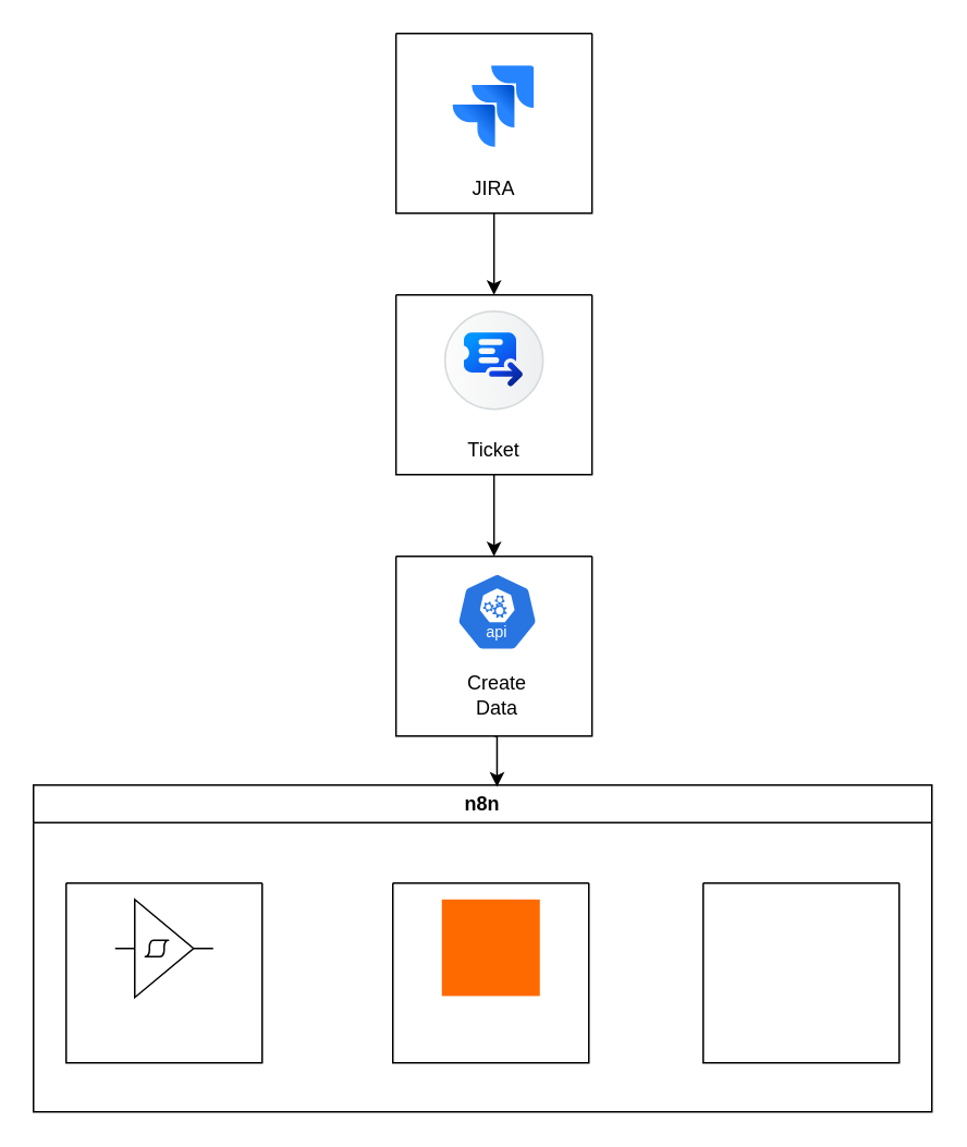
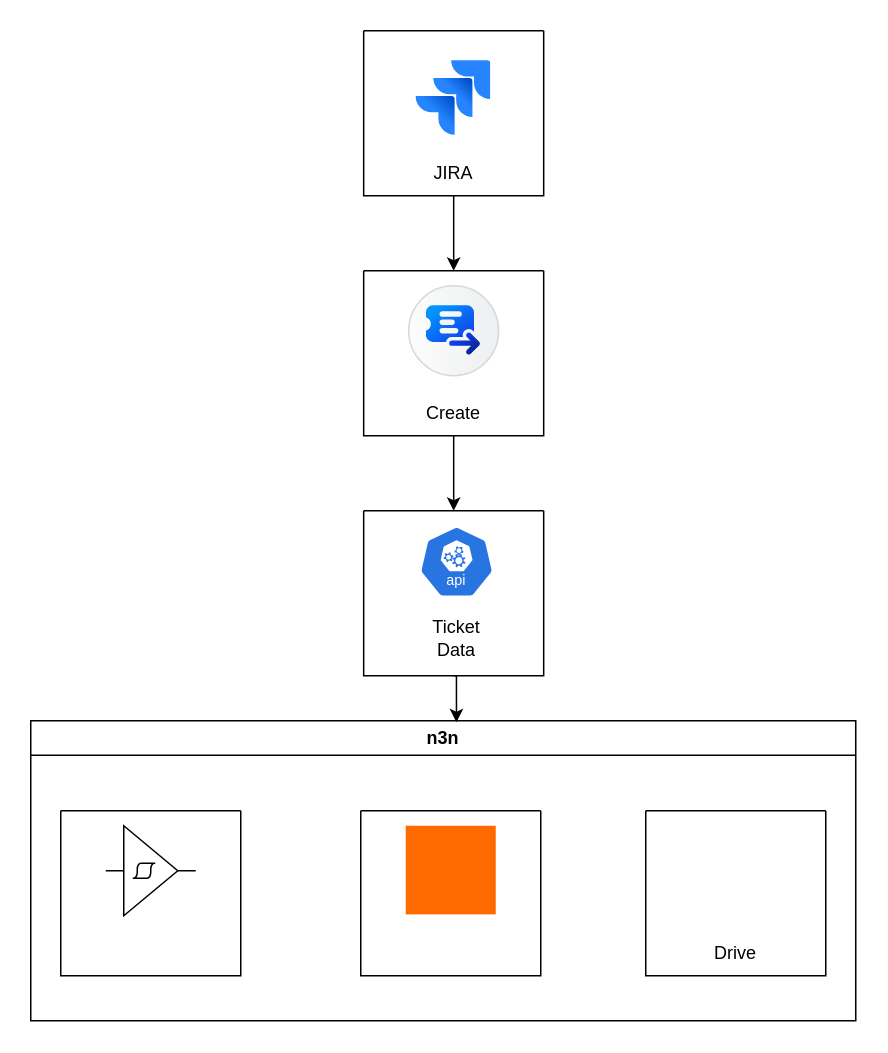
- <mxCell id="7" value="Ticket" style="text;html=1;align=center;verticalAlign=middle;whiteSpace=wrap;rounded=0;" vertex="1" parent="6"><mxGeometry x="30" y="80" width="60" height="30" as="geometry" /></mxCell>
+ <mxCell id="7" value="Create" style="text;html=1;align=center;verticalAlign=middle;whiteSpace=wrap;rounded=0;" vertex="1" parent="6"><mxGeometry x="30" y="80" width="60" height="30" as="geometry" /></mxCell>
- <mxCell id="9" value="Create Data" style="text;html=1;align=center;verticalAlign=middle;whiteSpace=wrap;rounded=0;" vertex="1" parent="8"><mxGeometry x="31.95" y="70" width="60" height="30" as="geometry" /></mxCell>
+ <mxCell id="9" value="Ticket Data" style="text;html=1;align=center;verticalAlign=middle;whiteSpace=wrap;rounded=0;" vertex="1" parent="8"><mxGeometry x="31.95" y="70" width="60" height="30" as="geometry" /></mxCell>
- <mxCell id="13" value="n8n" style="swimlane;whiteSpace=wrap;html=1;startSize=23;" vertex="1" parent="1"><mxGeometry x="20" y="480" width="550" height="200" as="geometry" /></mxCell>
+ <mxCell id="13" value="n3n" style="swimlane;whiteSpace=wrap;html=1;startSize=23;" vertex="1" parent="1"><mxGeometry x="20" y="480" width="550" height="200" as="geometry" /></mxCell>
+ <mxCell id="19" value="Drive" style="text;html=1;align=center;verticalAlign=middle;whiteSpace=wrap;rounded=0;" vertex="1" parent="18"><mxGeometry x="30" y="80" width="60" height="30" as="geometry" /></mxCell>
